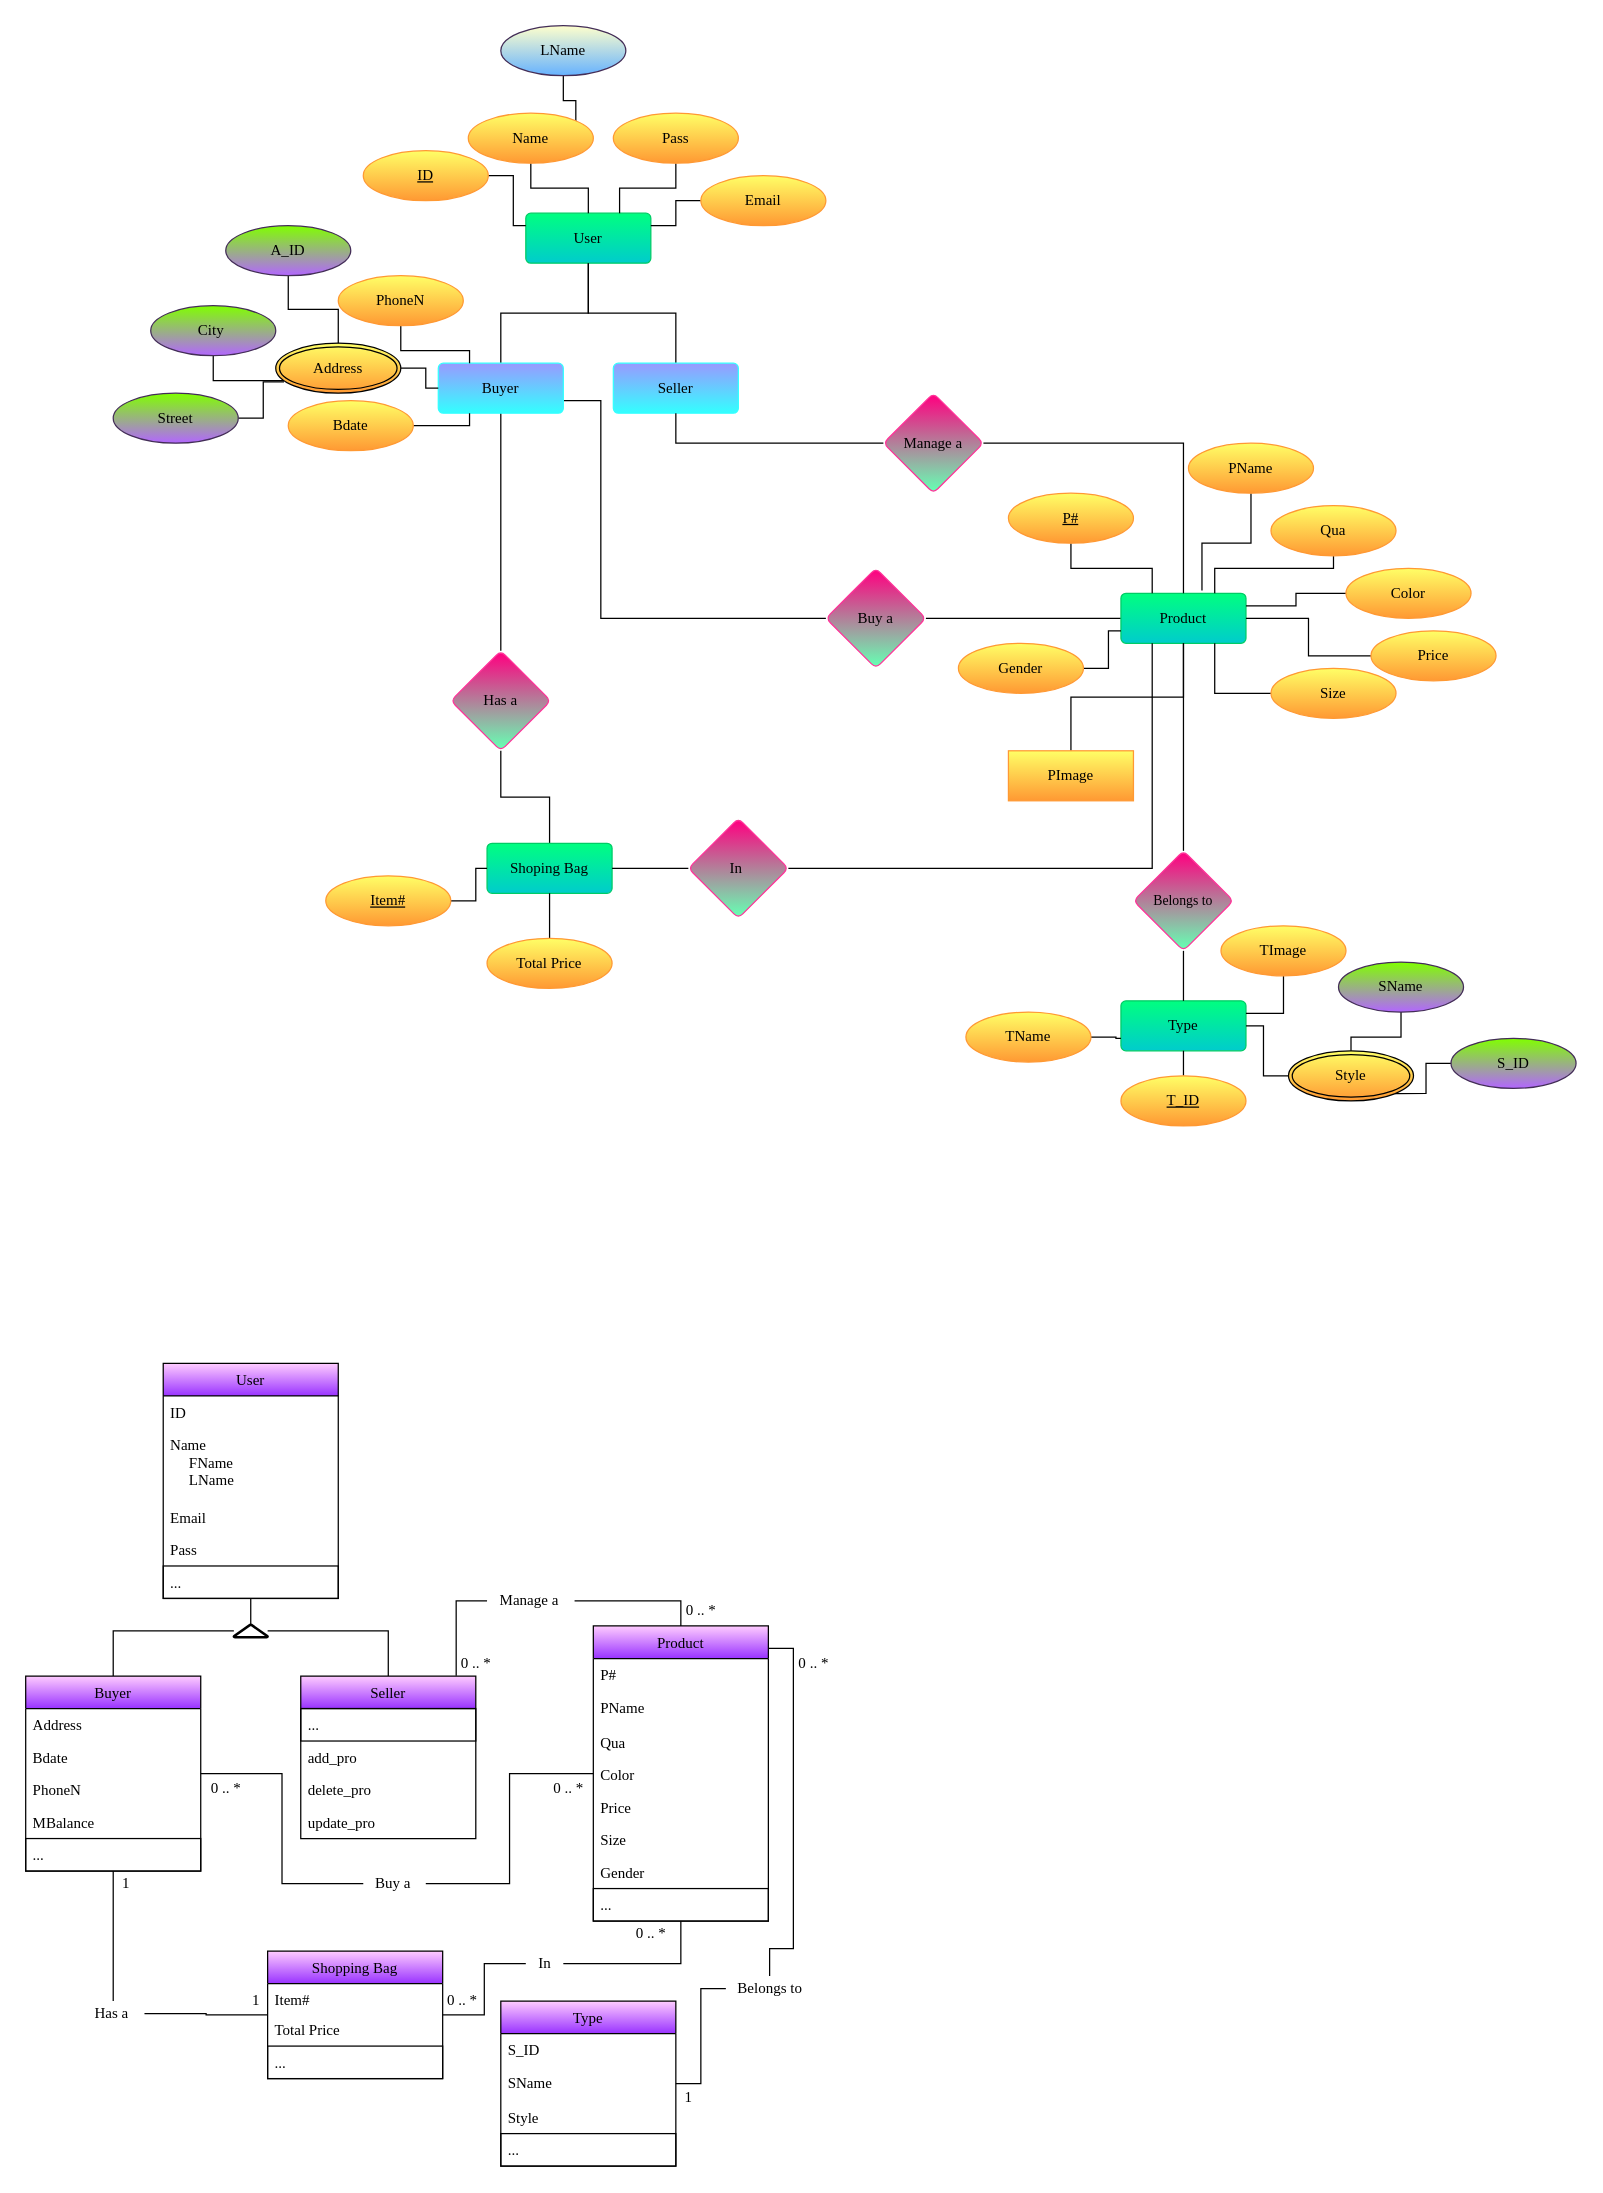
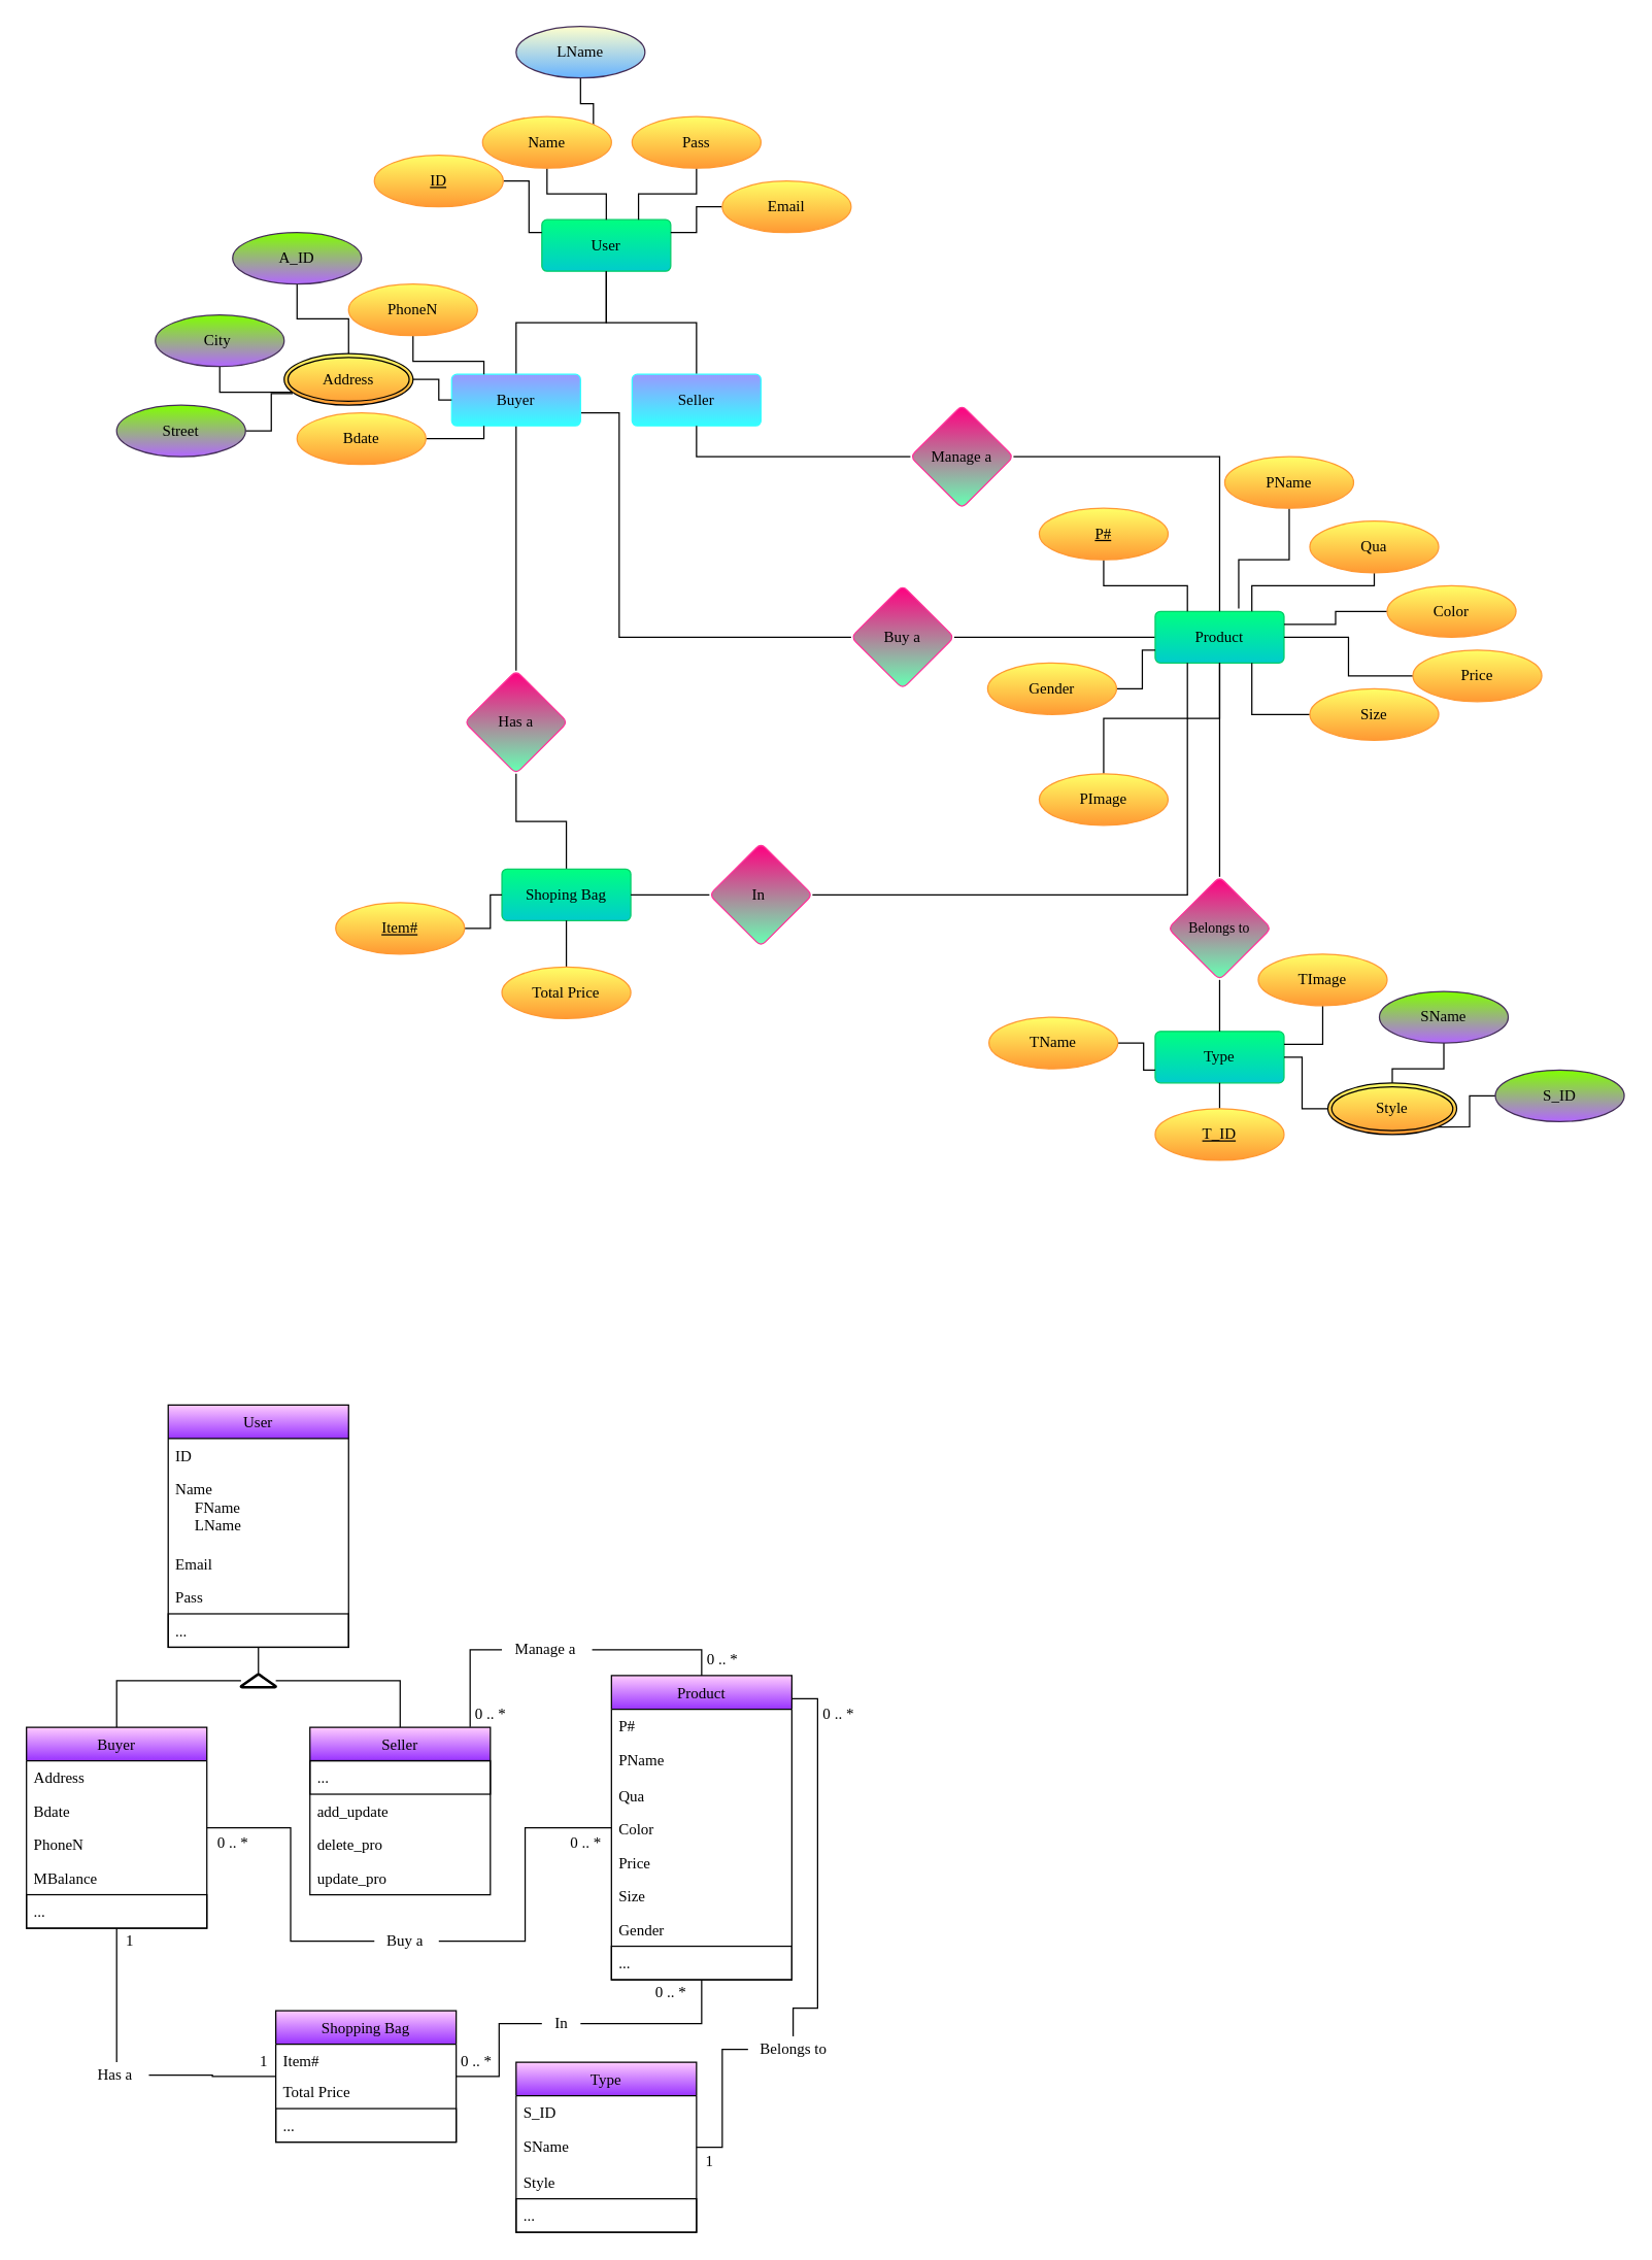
- <mxCell id="142" value="PImage" style="whiteSpace=wrap;html=1;align=center;fontFamily=Comic Sans MS;fillColor=#FFFF66;strokeColor=#FF9933;gradientColor=#FF9933;fontSize=12;fontColor=#000000;rounded=0;" vertex="1" parent="1"><mxGeometry x="806" y="600" width="100" height="40" as="geometry" /></mxCell>
+ <mxCell id="142" value="PImage" style="ellipse;whiteSpace=wrap;html=1;align=center;fontFamily=Comic Sans MS;fillColor=#FFFF66;strokeColor=#FF9933;gradientColor=#FF9933;fontSize=12;fontColor=#000000;" vertex="1" parent="1"><mxGeometry x="806" y="600" width="100" height="40" as="geometry" /></mxCell>
- <mxCell id="38" value="TName" style="ellipse;whiteSpace=wrap;html=1;align=center;fontFamily=Comic Sans MS;fillColor=#FFFF66;strokeColor=#FF9933;gradientColor=#FF9933;" parent="1" vertex="1"><mxGeometry x="772" y="809" width="100" height="40" as="geometry" /></mxCell>
+ <mxCell id="38" value="TName" style="ellipse;whiteSpace=wrap;html=1;align=center;fontFamily=Comic Sans MS;fillColor=#FFFF66;strokeColor=#FF9933;gradientColor=#FF9933;" parent="1" vertex="1"><mxGeometry x="767" y="789" width="100" height="40" as="geometry" /></mxCell>
- <mxCell id="89" value="add_pro" style="text;align=left;verticalAlign=top;spacingLeft=4;spacingRight=4;overflow=hidden;rotatable=0;points=[[0,0.5],[1,0.5]];portConstraint=eastwest;strokeColor=none;fontFamily=Comic Sans MS;" parent="87" vertex="1"><mxGeometry y="52" width="140" height="26" as="geometry" /></mxCell>
+ <mxCell id="89" value="add_update" style="text;align=left;verticalAlign=top;spacingLeft=4;spacingRight=4;overflow=hidden;rotatable=0;points=[[0,0.5],[1,0.5]];portConstraint=eastwest;strokeColor=none;fontFamily=Comic Sans MS;" parent="87" vertex="1"><mxGeometry y="52" width="140" height="26" as="geometry" /></mxCell>
